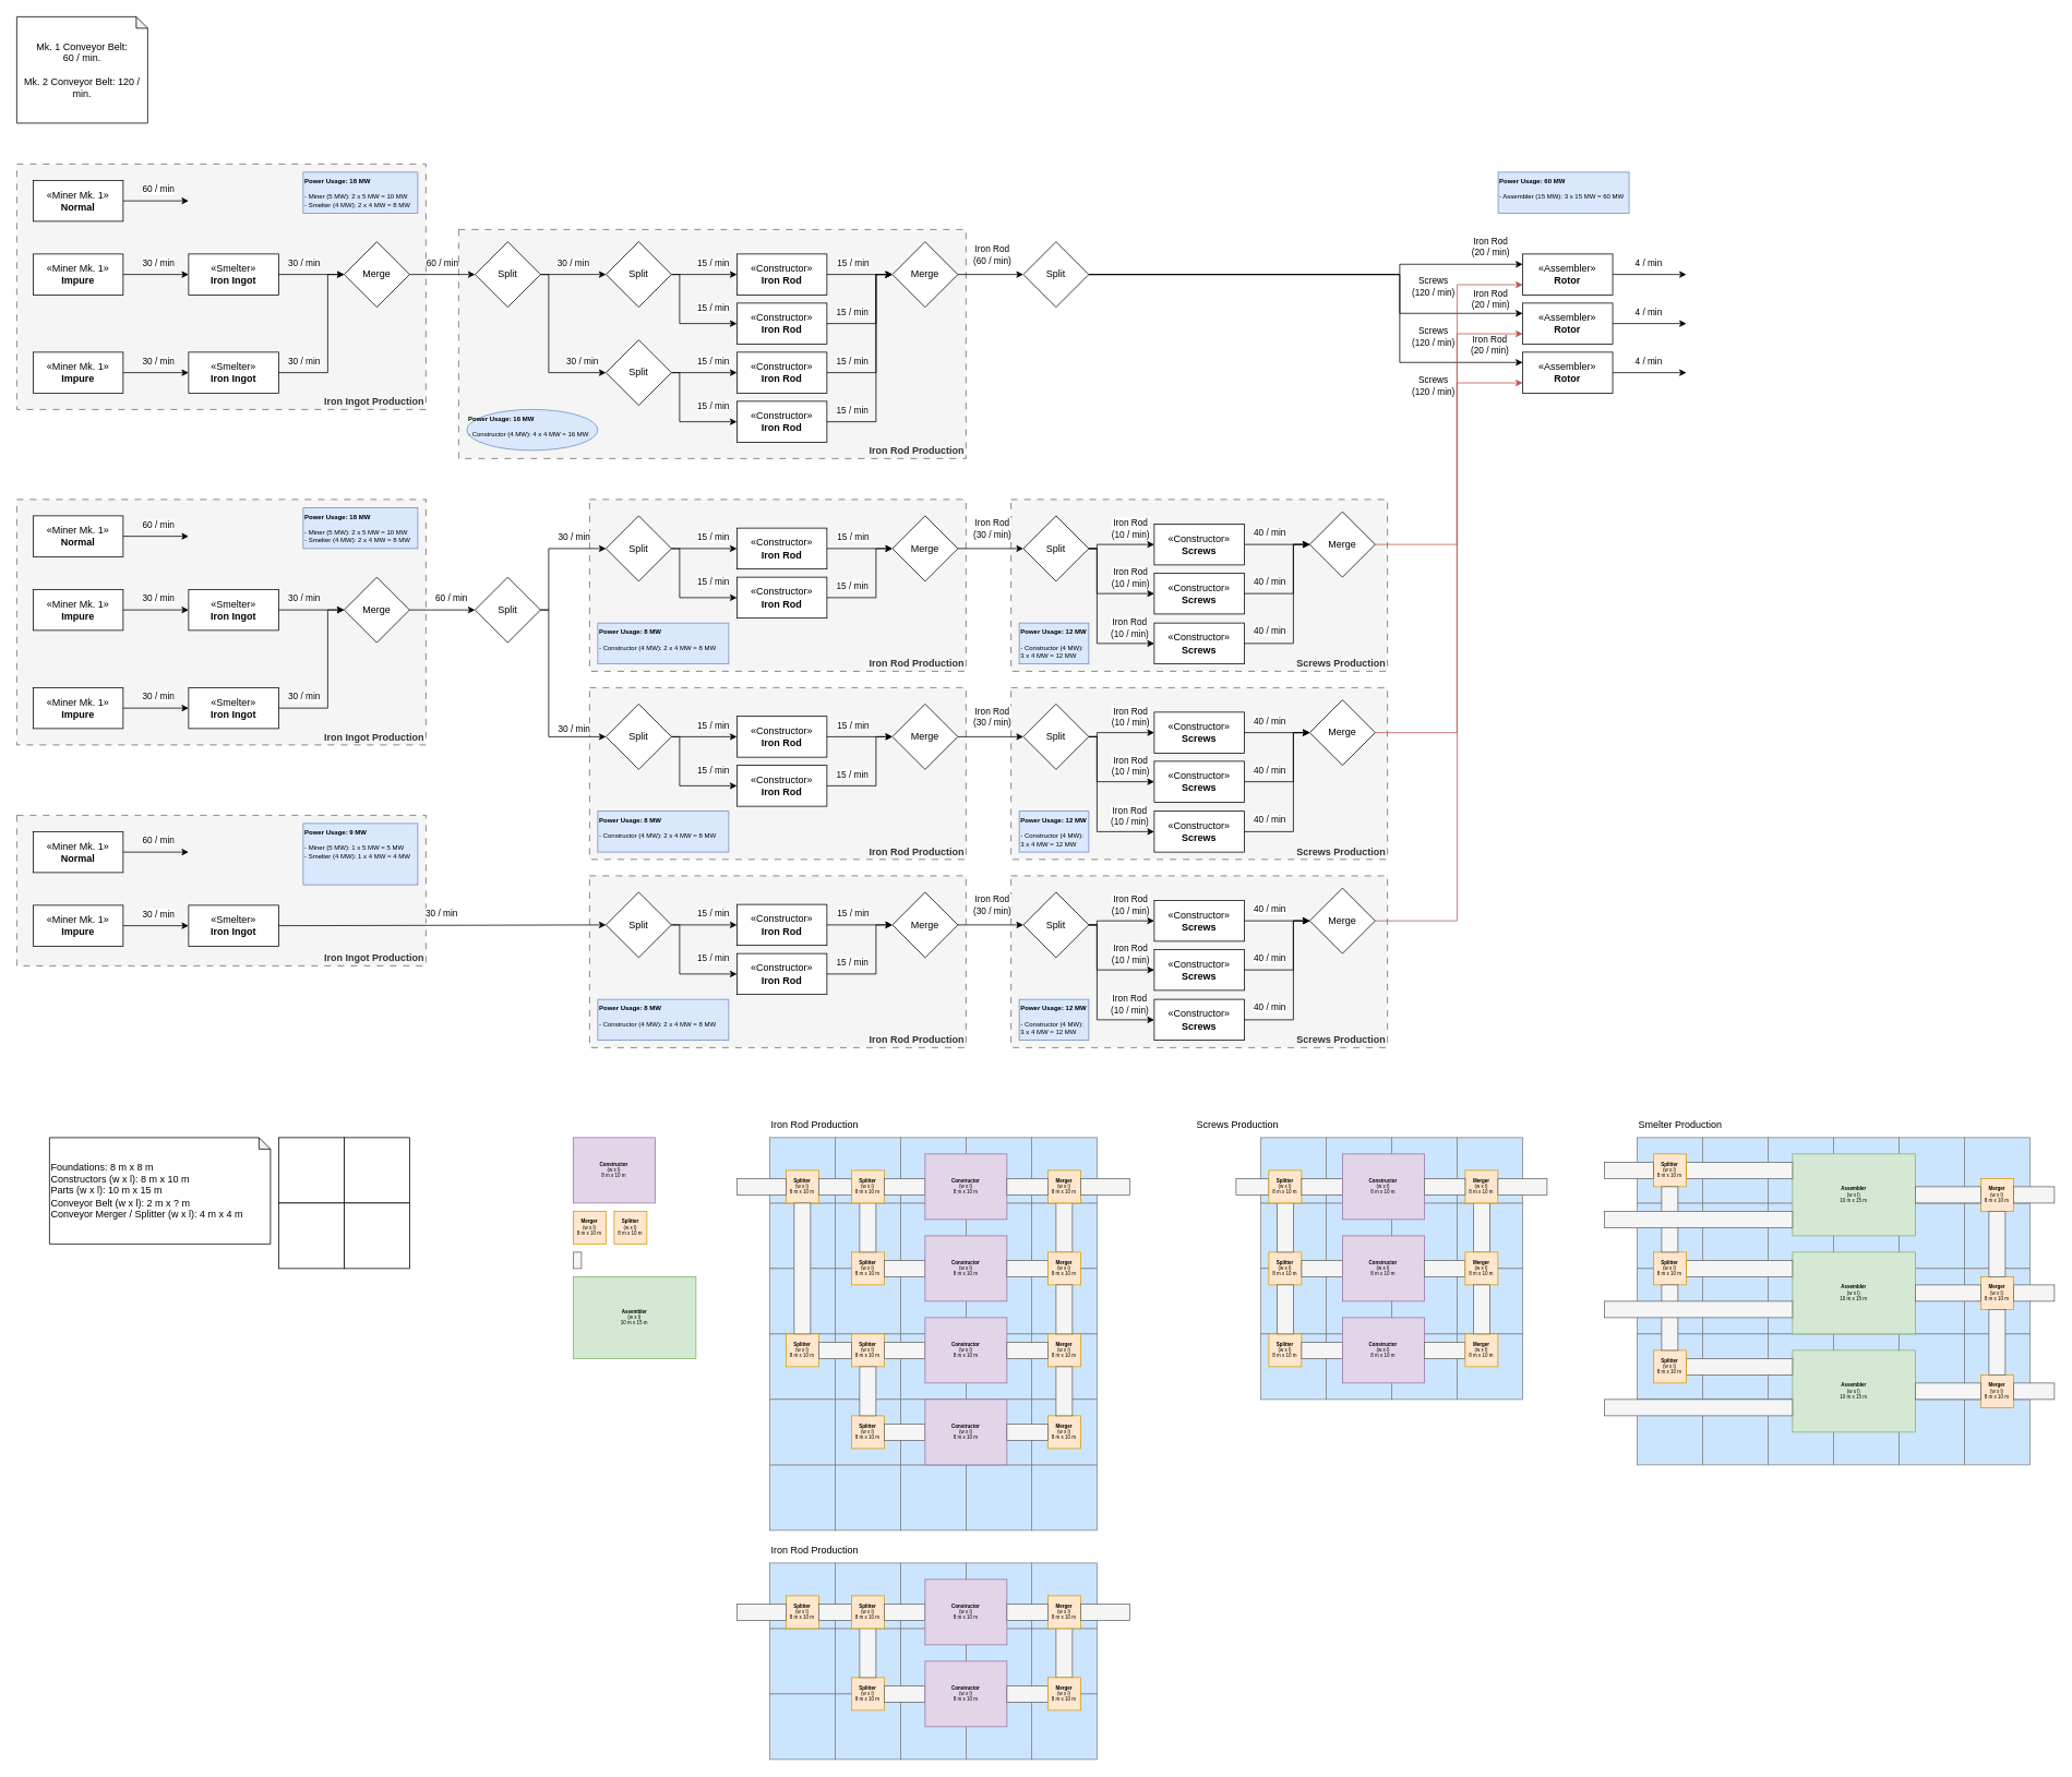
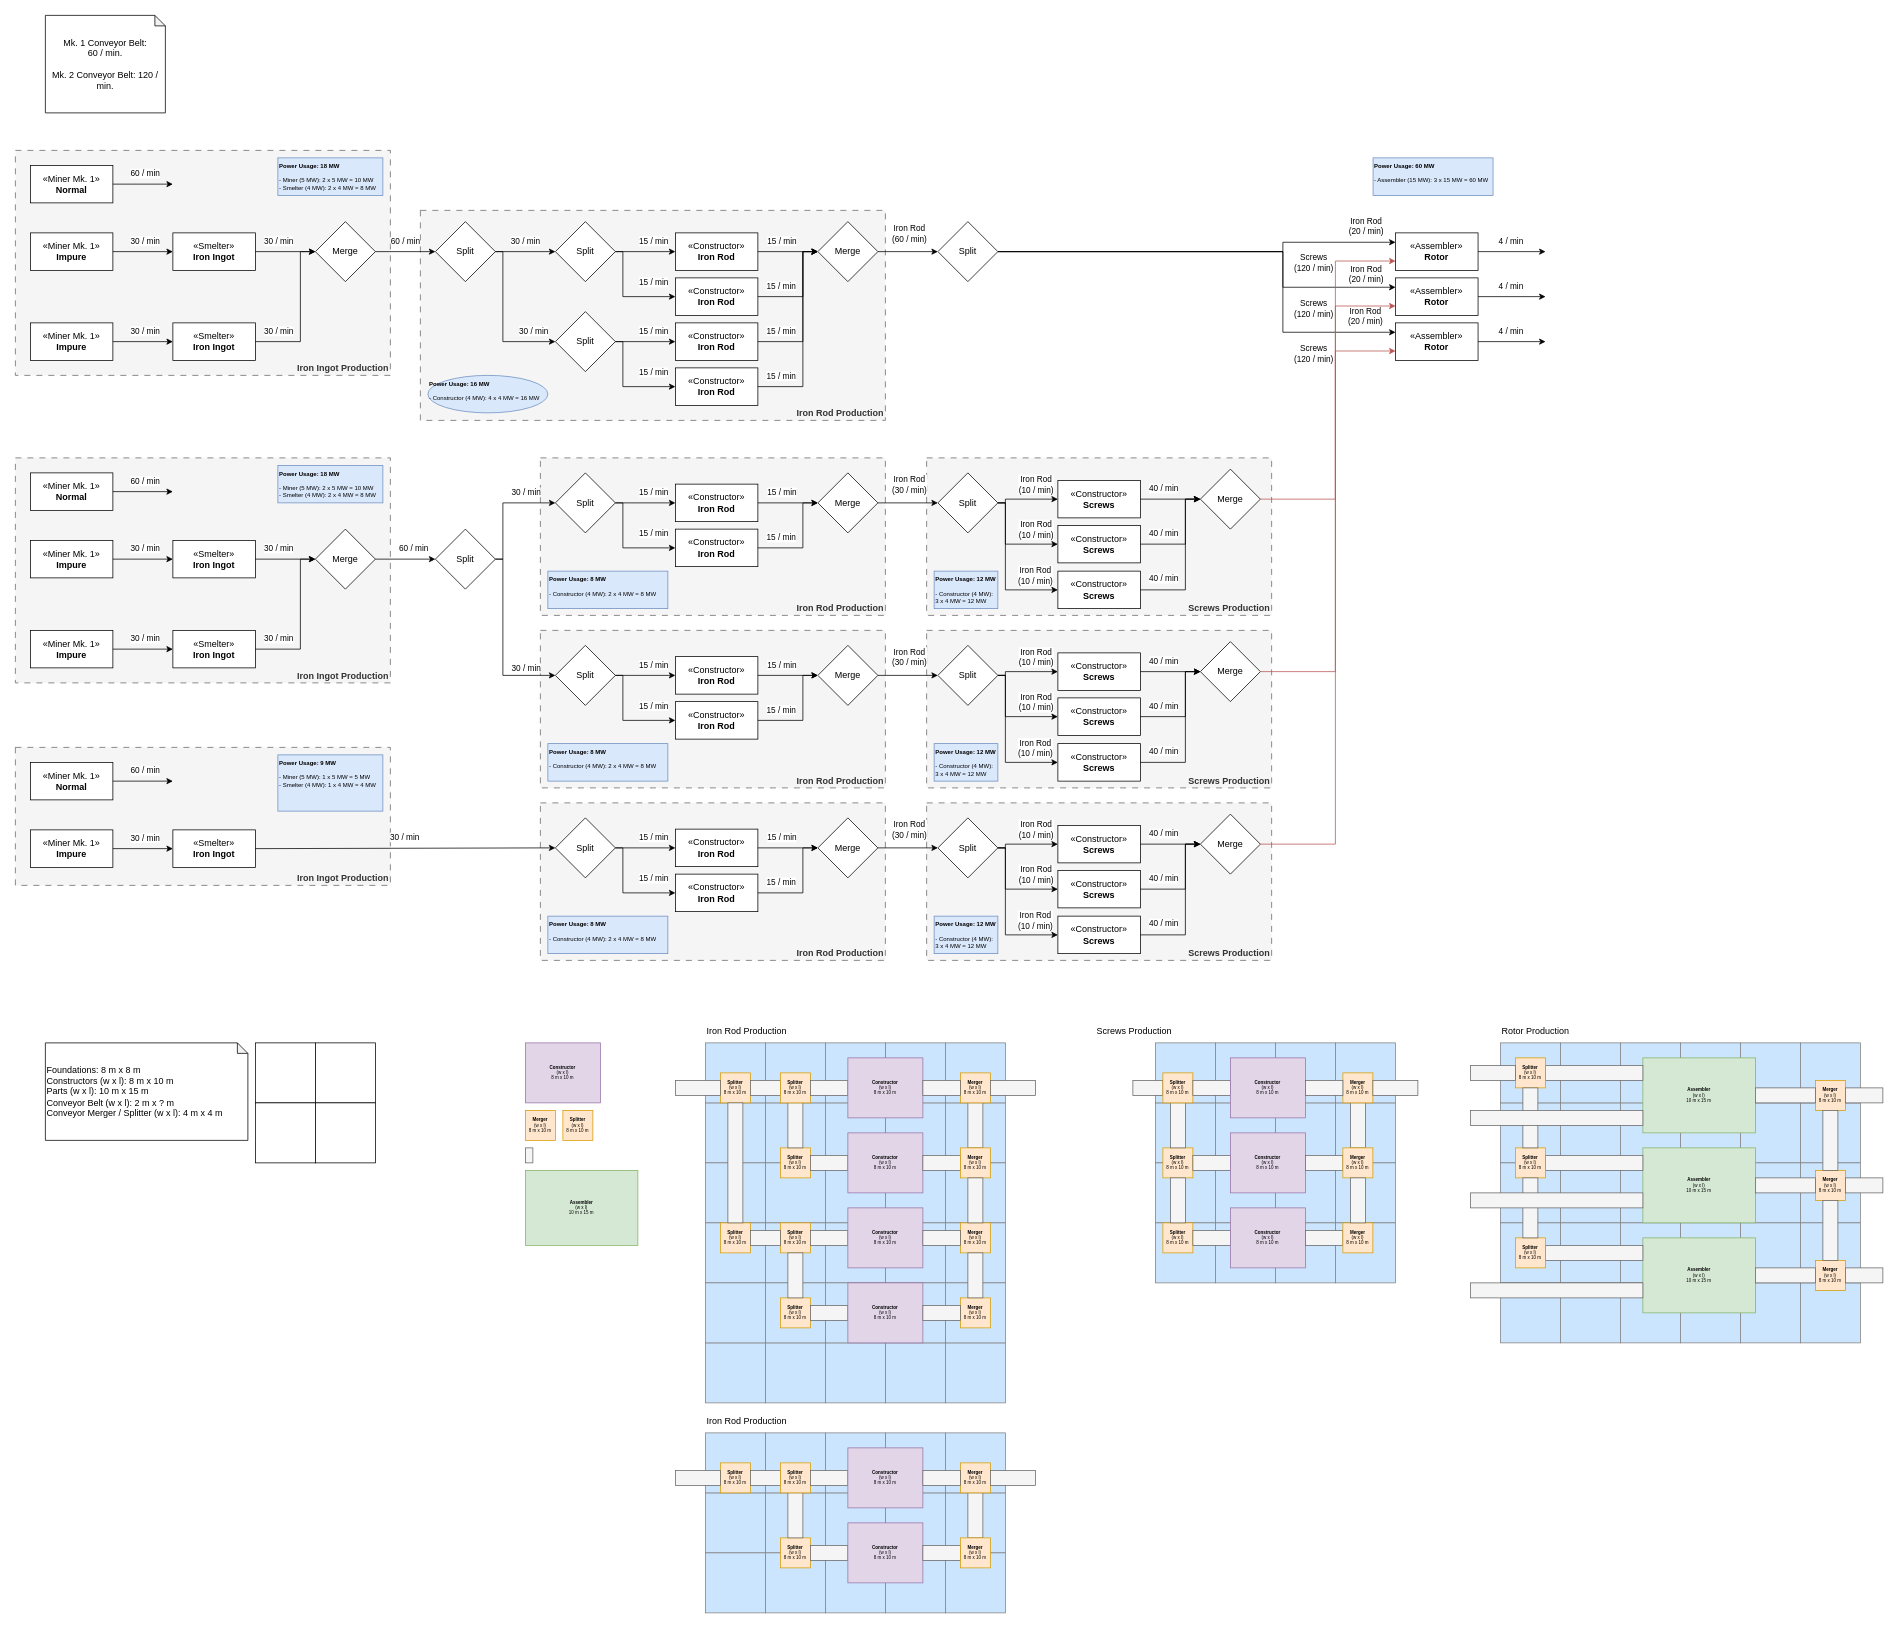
- <mxCell id="32" value="Mk. 1 Conveyor Belt:&lt;div&gt;60 / min.&lt;/div&gt;&lt;div&gt;&lt;br&gt;&lt;/div&gt;&lt;div&gt;Mk. 2 Conveyor Belt: 120 / min.&lt;/div&gt;" style="shape=note;whiteSpace=wrap;html=1;backgroundOutline=1;darkOpacity=0.05;size=14;" parent="1" vertex="1"><mxGeometry x="20" y="20" width="160" height="130" as="geometry" /></mxCell>
+ <mxCell id="32" value="Mk. 1 Conveyor Belt:&lt;div&gt;60 / min.&lt;/div&gt;&lt;div&gt;&lt;br&gt;&lt;/div&gt;&lt;div&gt;Mk. 2 Conveyor Belt: 120 / min.&lt;/div&gt;" style="shape=note;whiteSpace=wrap;html=1;backgroundOutline=1;darkOpacity=0.05;size=14;" parent="1" vertex="1"><mxGeometry x="60" y="20" width="160" height="130" as="geometry" /></mxCell>
- <mxCell id="417" value="Smelter Production" style="text;html=1;align=left;verticalAlign=middle;whiteSpace=wrap;rounded=0;" parent="320" vertex="1"><mxGeometry x="2000" y="1360" width="160" height="30" as="geometry" /></mxCell>
+ <mxCell id="417" value="Rotor Production" style="text;html=1;align=left;verticalAlign=middle;whiteSpace=wrap;rounded=0;" parent="320" vertex="1"><mxGeometry x="2000" y="1360" width="160" height="30" as="geometry" /></mxCell>
